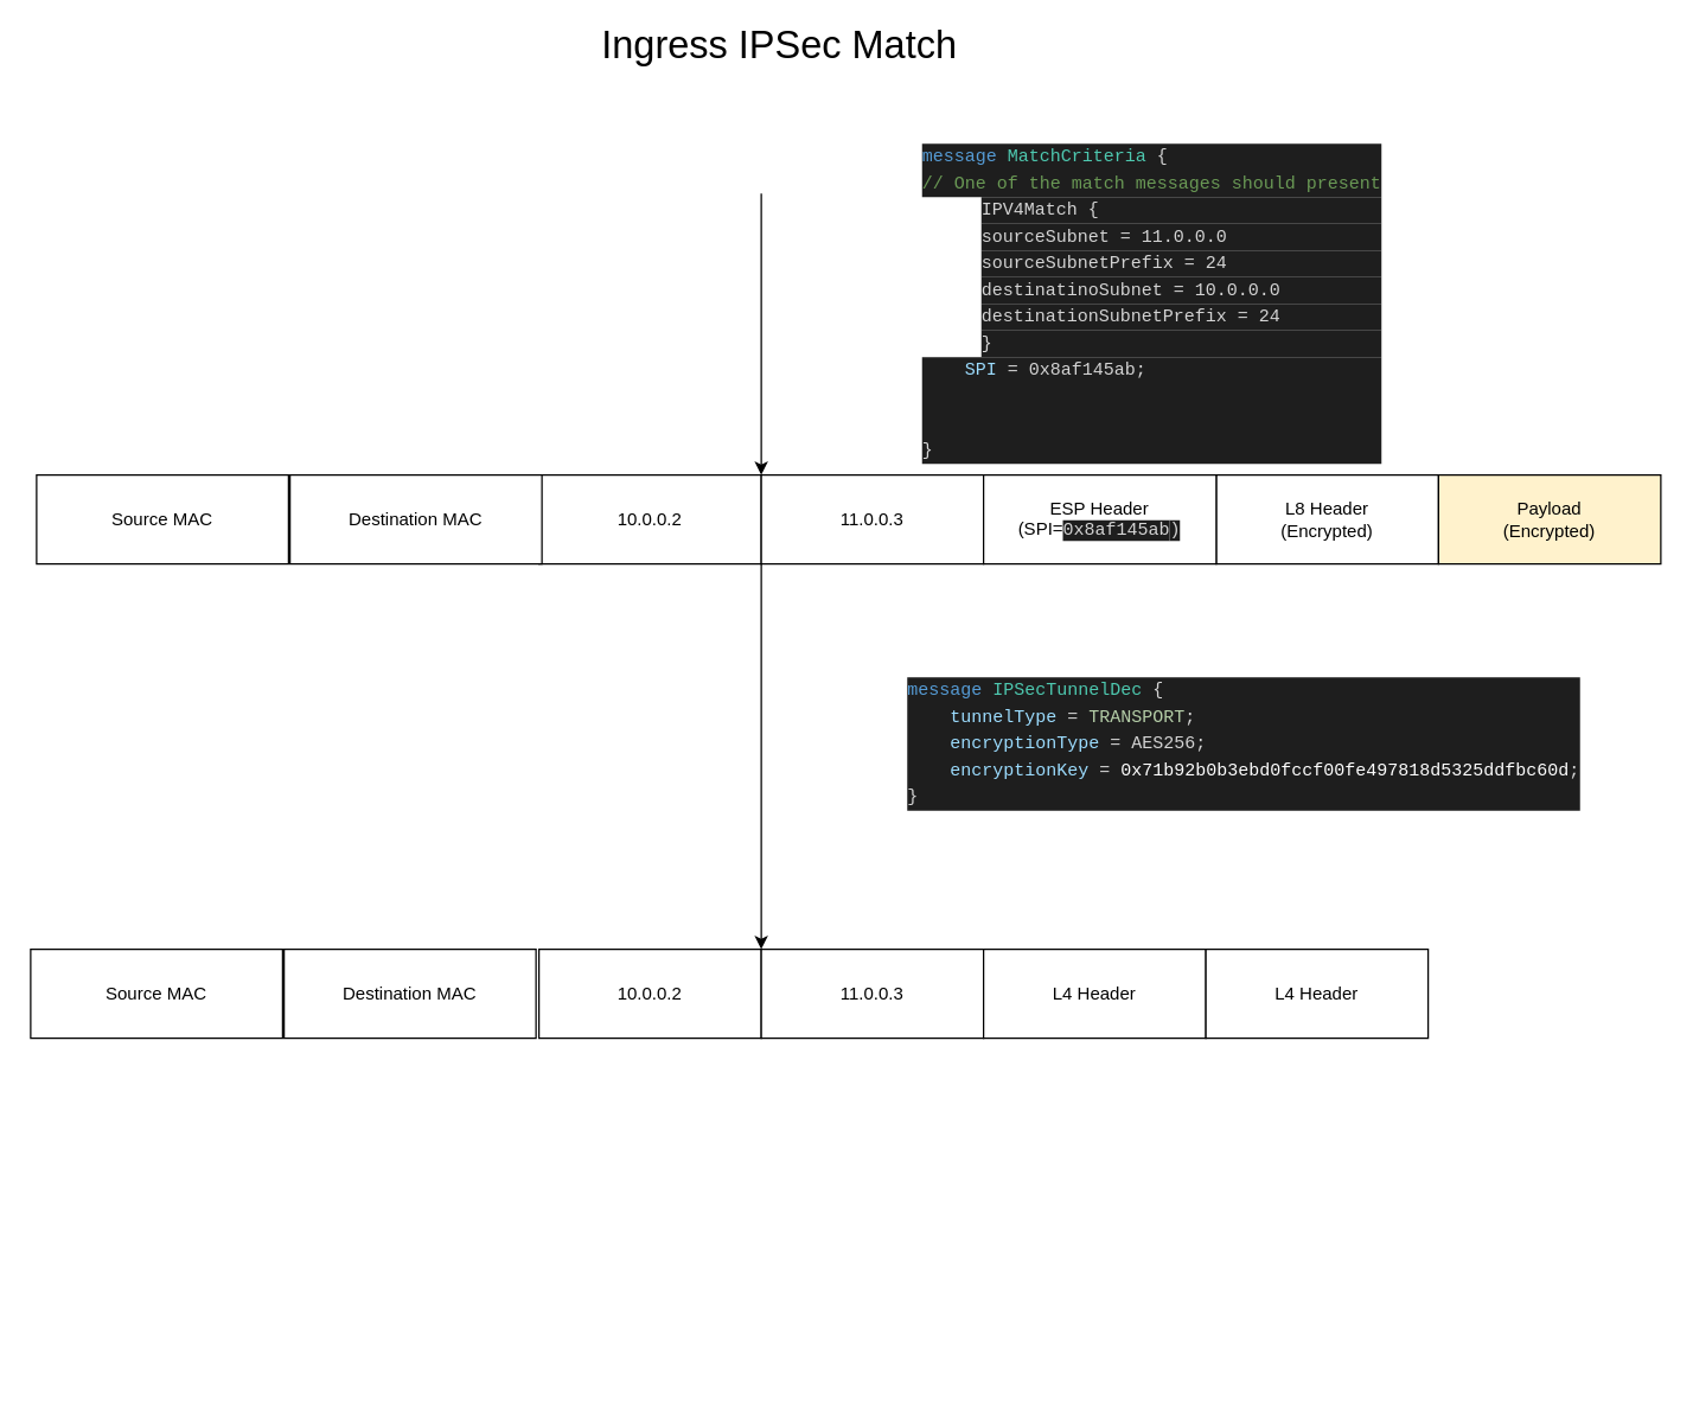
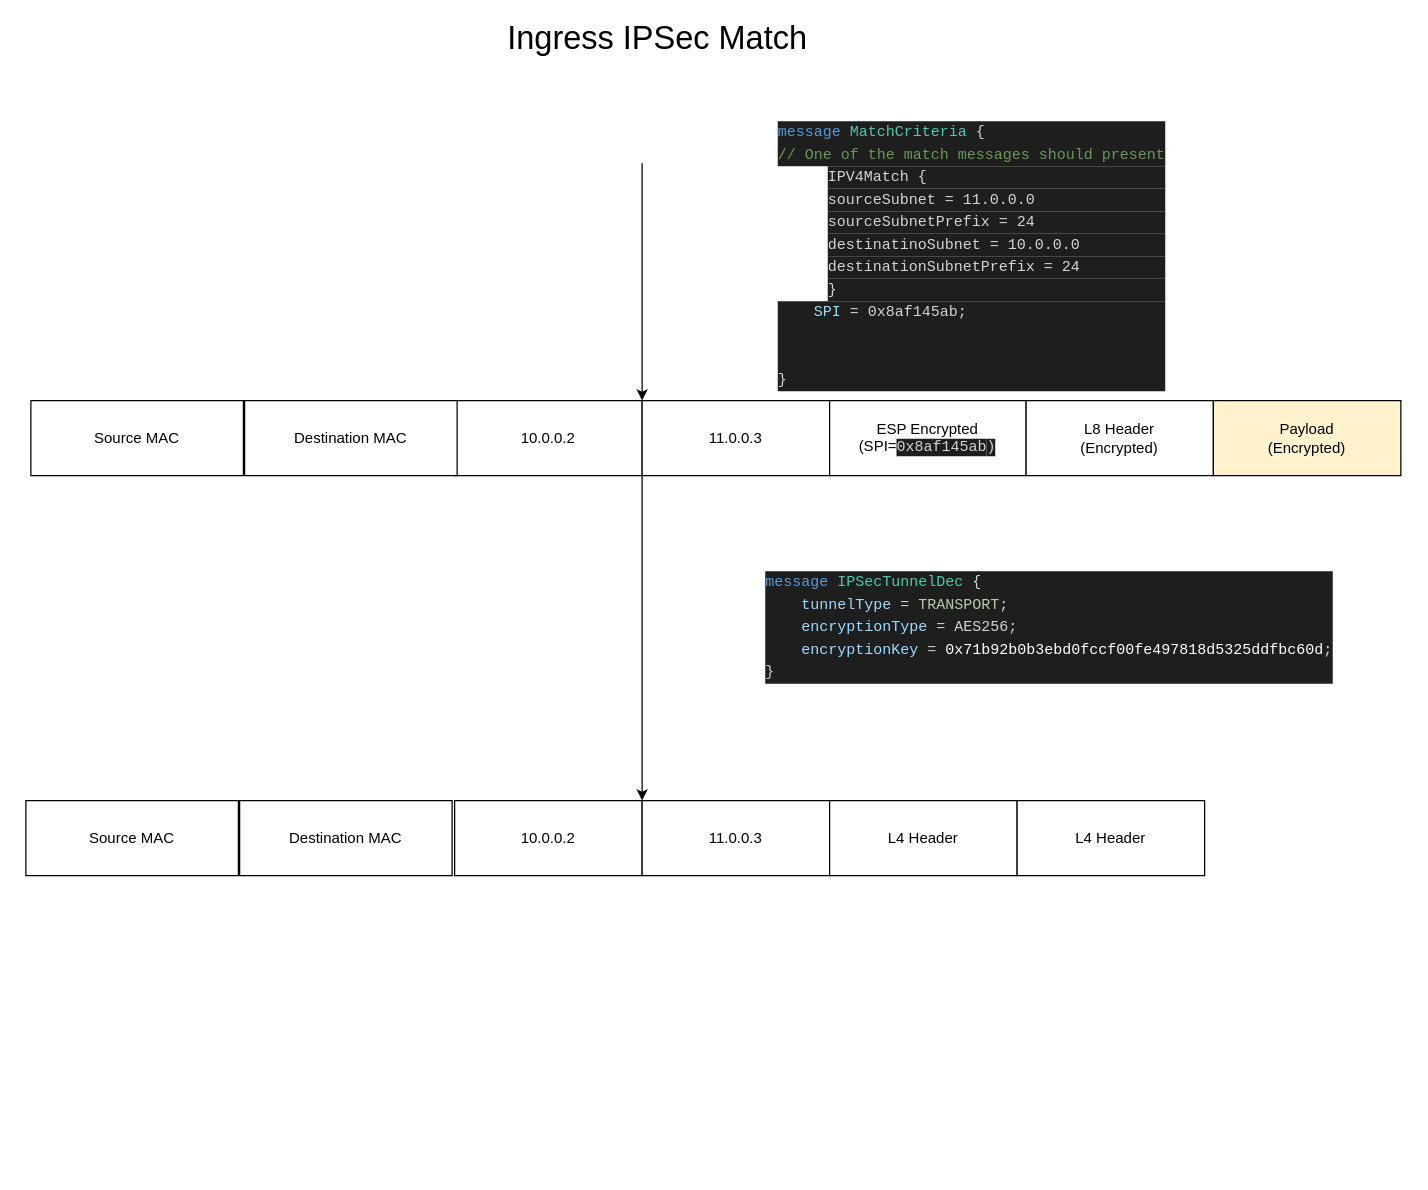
- <mxCell id="18" value="ESP Header&lt;br&gt;(SPI=&lt;span style=&quot;color: rgb(212 , 212 , 212) ; font-family: &amp;#34;menlo&amp;#34; , &amp;#34;menlo&amp;#34; , &amp;#34;monaco&amp;#34; , &amp;#34;courier new&amp;#34; , monospace ; text-align: left ; background-color: rgb(30 , 30 , 30)&quot;&gt;0x&lt;/span&gt;&lt;span style=&quot;color: rgb(212 , 212 , 212) ; font-family: &amp;#34;menlo&amp;#34; , &amp;#34;menlo&amp;#34; , &amp;#34;monaco&amp;#34; , &amp;#34;courier new&amp;#34; , monospace ; text-align: left ; background-color: rgb(30 , 30 , 30)&quot;&gt;8af145ab&lt;/span&gt;&lt;span style=&quot;color: rgb(212 , 212 , 212) ; font-family: &amp;#34;menlo&amp;#34; , &amp;#34;menlo&amp;#34; , &amp;#34;monaco&amp;#34; , &amp;#34;courier new&amp;#34; , monospace ; text-align: left ; background-color: rgb(30 , 30 , 30)&quot;&gt;)&lt;/span&gt;" style="rounded=0;whiteSpace=wrap;html=1;" parent="1" vertex="1"><mxGeometry x="663" y="320" width="157" height="60" as="geometry" /></mxCell>
+ <mxCell id="18" value="ESP Encrypted&lt;br&gt;(SPI=&lt;span style=&quot;color: rgb(212 , 212 , 212) ; font-family: &amp;#34;menlo&amp;#34; , &amp;#34;menlo&amp;#34; , &amp;#34;monaco&amp;#34; , &amp;#34;courier new&amp;#34; , monospace ; text-align: left ; background-color: rgb(30 , 30 , 30)&quot;&gt;0x&lt;/span&gt;&lt;span style=&quot;color: rgb(212 , 212 , 212) ; font-family: &amp;#34;menlo&amp;#34; , &amp;#34;menlo&amp;#34; , &amp;#34;monaco&amp;#34; , &amp;#34;courier new&amp;#34; , monospace ; text-align: left ; background-color: rgb(30 , 30 , 30)&quot;&gt;8af145ab&lt;/span&gt;&lt;span style=&quot;color: rgb(212 , 212 , 212) ; font-family: &amp;#34;menlo&amp;#34; , &amp;#34;menlo&amp;#34; , &amp;#34;monaco&amp;#34; , &amp;#34;courier new&amp;#34; , monospace ; text-align: left ; background-color: rgb(30 , 30 , 30)&quot;&gt;)&lt;/span&gt;" style="rounded=0;whiteSpace=wrap;html=1;" parent="1" vertex="1"><mxGeometry x="663" y="320" width="157" height="60" as="geometry" /></mxCell>
